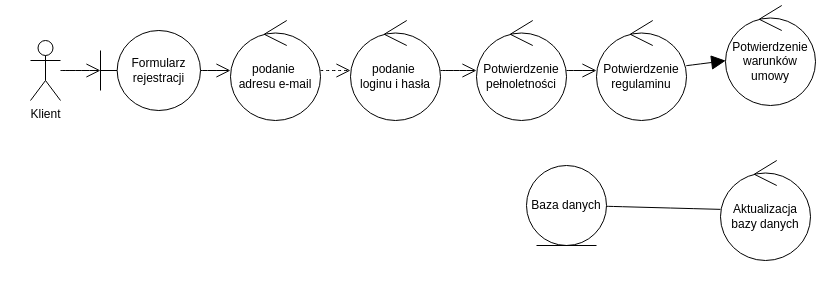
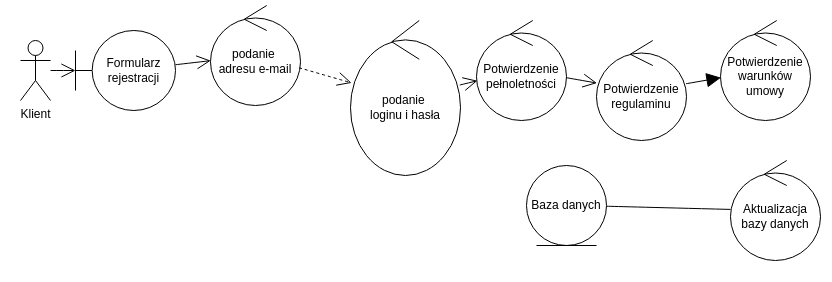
- <mxCell id="8" value="Potwierdzenie warunków umowy" style="ellipse;shape=umlControl;whiteSpace=wrap;html=1;" vertex="1" parent="1"><mxGeometry x="725" y="5" width="90" height="100" as="geometry" /></mxCell>
+ <mxCell id="8" value="Potwierdzenie warunków umowy" style="ellipse;shape=umlControl;whiteSpace=wrap;html=1;" vertex="1" parent="1"><mxGeometry x="720" y="20" width="90" height="100" as="geometry" /></mxCell>
- <mxCell id="2" value="Klient" style="shape=umlActor;verticalLabelPosition=bottom;verticalAlign=top;html=1;outlineConnect=0;" vertex="1" parent="1"><mxGeometry x="30" y="40" width="30" height="60" as="geometry" /></mxCell>
+ <mxCell id="2" value="Klient" style="shape=umlActor;verticalLabelPosition=bottom;verticalAlign=top;html=1;outlineConnect=0;" vertex="1" parent="1"><mxGeometry x="20" y="40" width="30" height="60" as="geometry" /></mxCell>
- <mxCell id="4" value="Formularz&lt;div&gt;rejestracji&lt;/div&gt;" style="shape=umlBoundary;whiteSpace=wrap;html=1;" vertex="1" parent="1"><mxGeometry x="100" y="30" width="100" height="80" as="geometry" /></mxCell>
+ <mxCell id="4" value="Formularz&lt;div&gt;rejestracji&lt;/div&gt;" style="shape=umlBoundary;whiteSpace=wrap;html=1;" vertex="1" parent="1"><mxGeometry x="75" y="30" width="100" height="80" as="geometry" /></mxCell>
- <mxCell id="5" value="podanie&amp;nbsp;&lt;div&gt;adresu e-mail&lt;/div&gt;" style="ellipse;shape=umlControl;whiteSpace=wrap;html=1;" vertex="1" parent="1"><mxGeometry x="230" y="20" width="90" height="100" as="geometry" /></mxCell>
+ <mxCell id="5" value="podanie&amp;nbsp;&lt;div&gt;adresu e-mail&lt;/div&gt;" style="ellipse;shape=umlControl;whiteSpace=wrap;html=1;" vertex="1" parent="1"><mxGeometry x="210" y="5" width="90" height="100" as="geometry" /></mxCell>
- <mxCell id="16" value="podanie&amp;nbsp;&lt;div&gt;loginu i hasła&lt;/div&gt;" style="ellipse;shape=umlControl;whiteSpace=wrap;html=1;" vertex="1" parent="1"><mxGeometry x="350" y="20" width="90" height="100" as="geometry" /></mxCell>
+ <mxCell id="16" value="podanie&amp;nbsp;&lt;div&gt;loginu i hasła&lt;/div&gt;" style="ellipse;shape=umlControl;whiteSpace=wrap;html=1;" vertex="1" parent="1"><mxGeometry x="350" y="20" width="110" height="155" as="geometry" /></mxCell>
- <mxCell id="7" value="Potwierdzenie regulaminu" style="ellipse;shape=umlControl;whiteSpace=wrap;html=1;" vertex="1" parent="1"><mxGeometry x="596" y="20" width="90" height="100" as="geometry" /></mxCell>
+ <mxCell id="7" value="Potwierdzenie regulaminu" style="ellipse;shape=umlControl;whiteSpace=wrap;html=1;" vertex="1" parent="1"><mxGeometry x="596" y="40" width="90" height="100" as="geometry" /></mxCell>
- <mxCell id="9" value="Aktualizacja bazy danych" style="ellipse;shape=umlControl;whiteSpace=wrap;html=1;" vertex="1" parent="1"><mxGeometry x="720" y="160" width="90" height="100" as="geometry" /></mxCell>
+ <mxCell id="9" value="Aktualizacja bazy danych" style="ellipse;shape=umlControl;whiteSpace=wrap;html=1;" vertex="1" parent="1"><mxGeometry x="730" y="160" width="90" height="100" as="geometry" /></mxCell>
